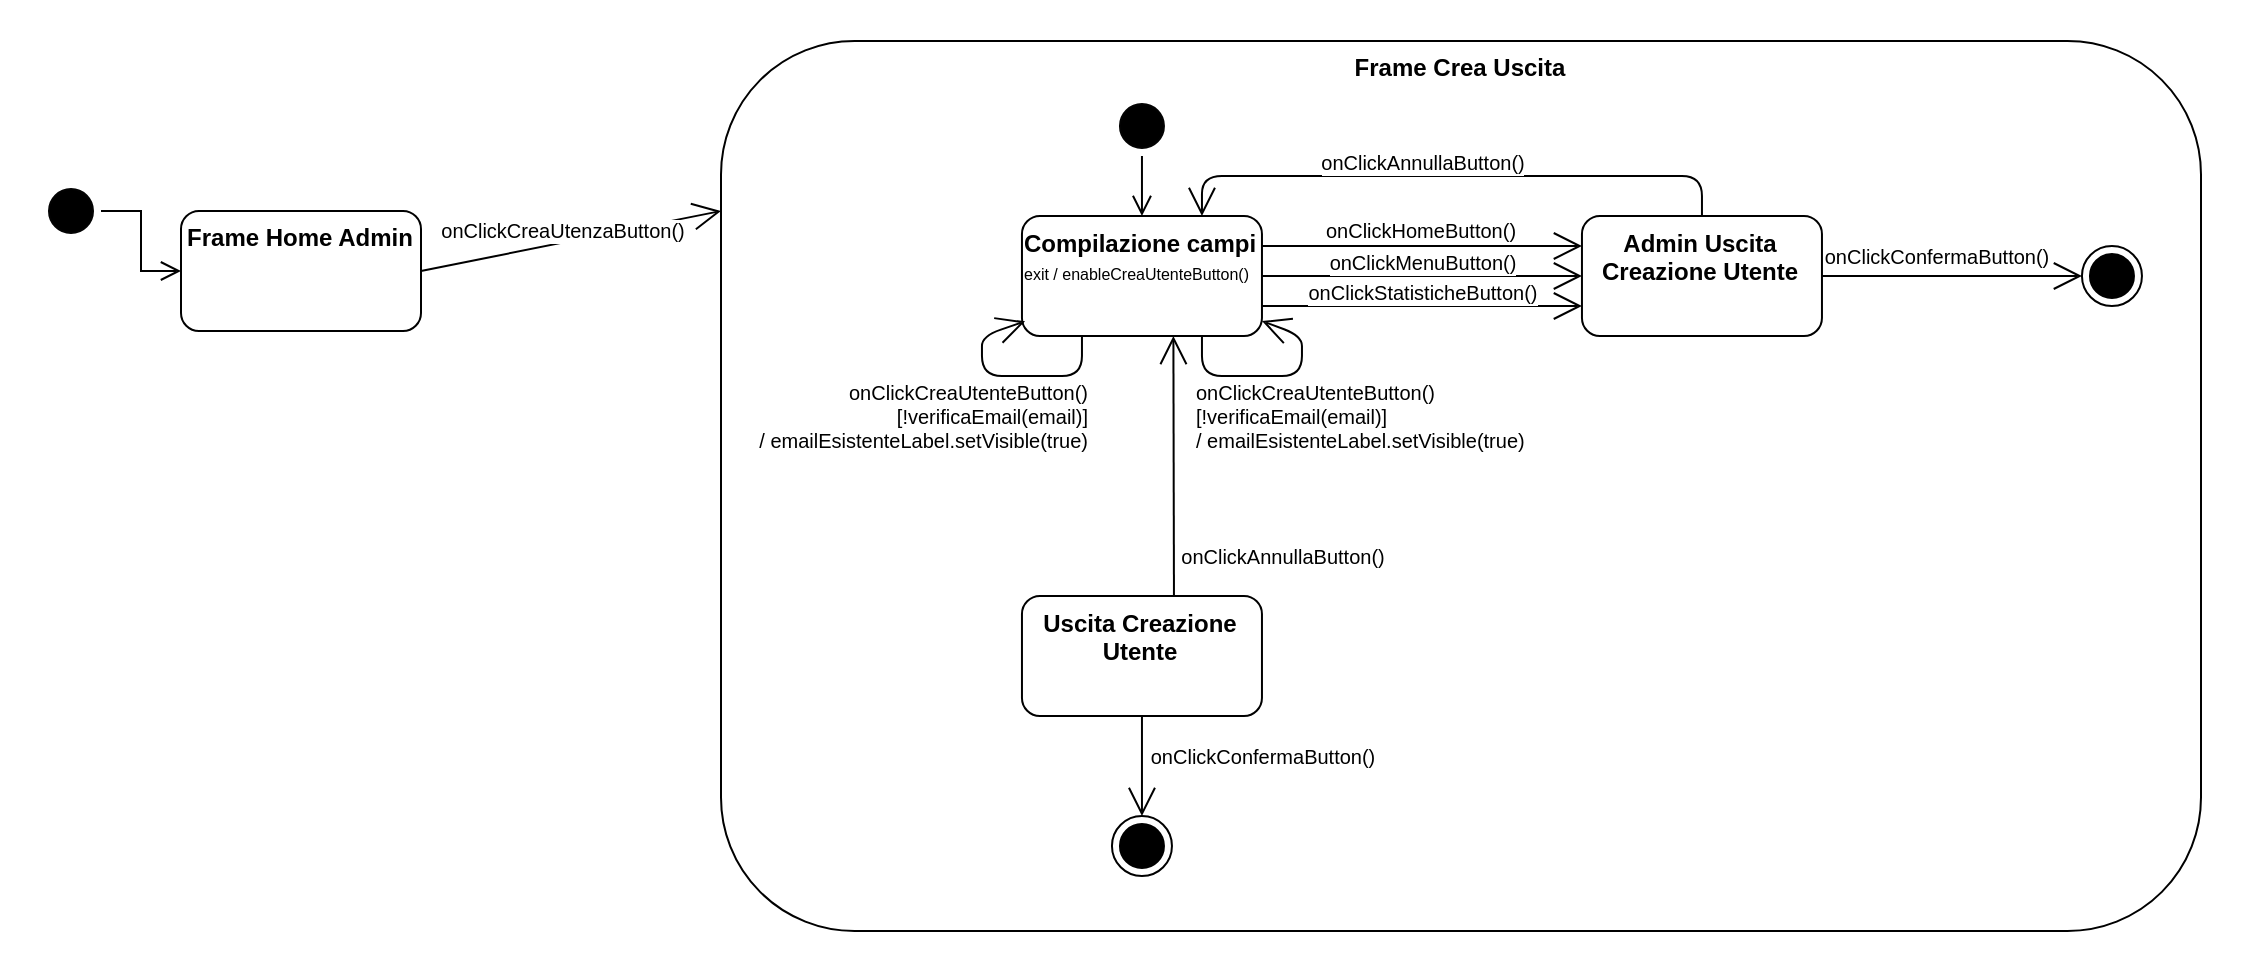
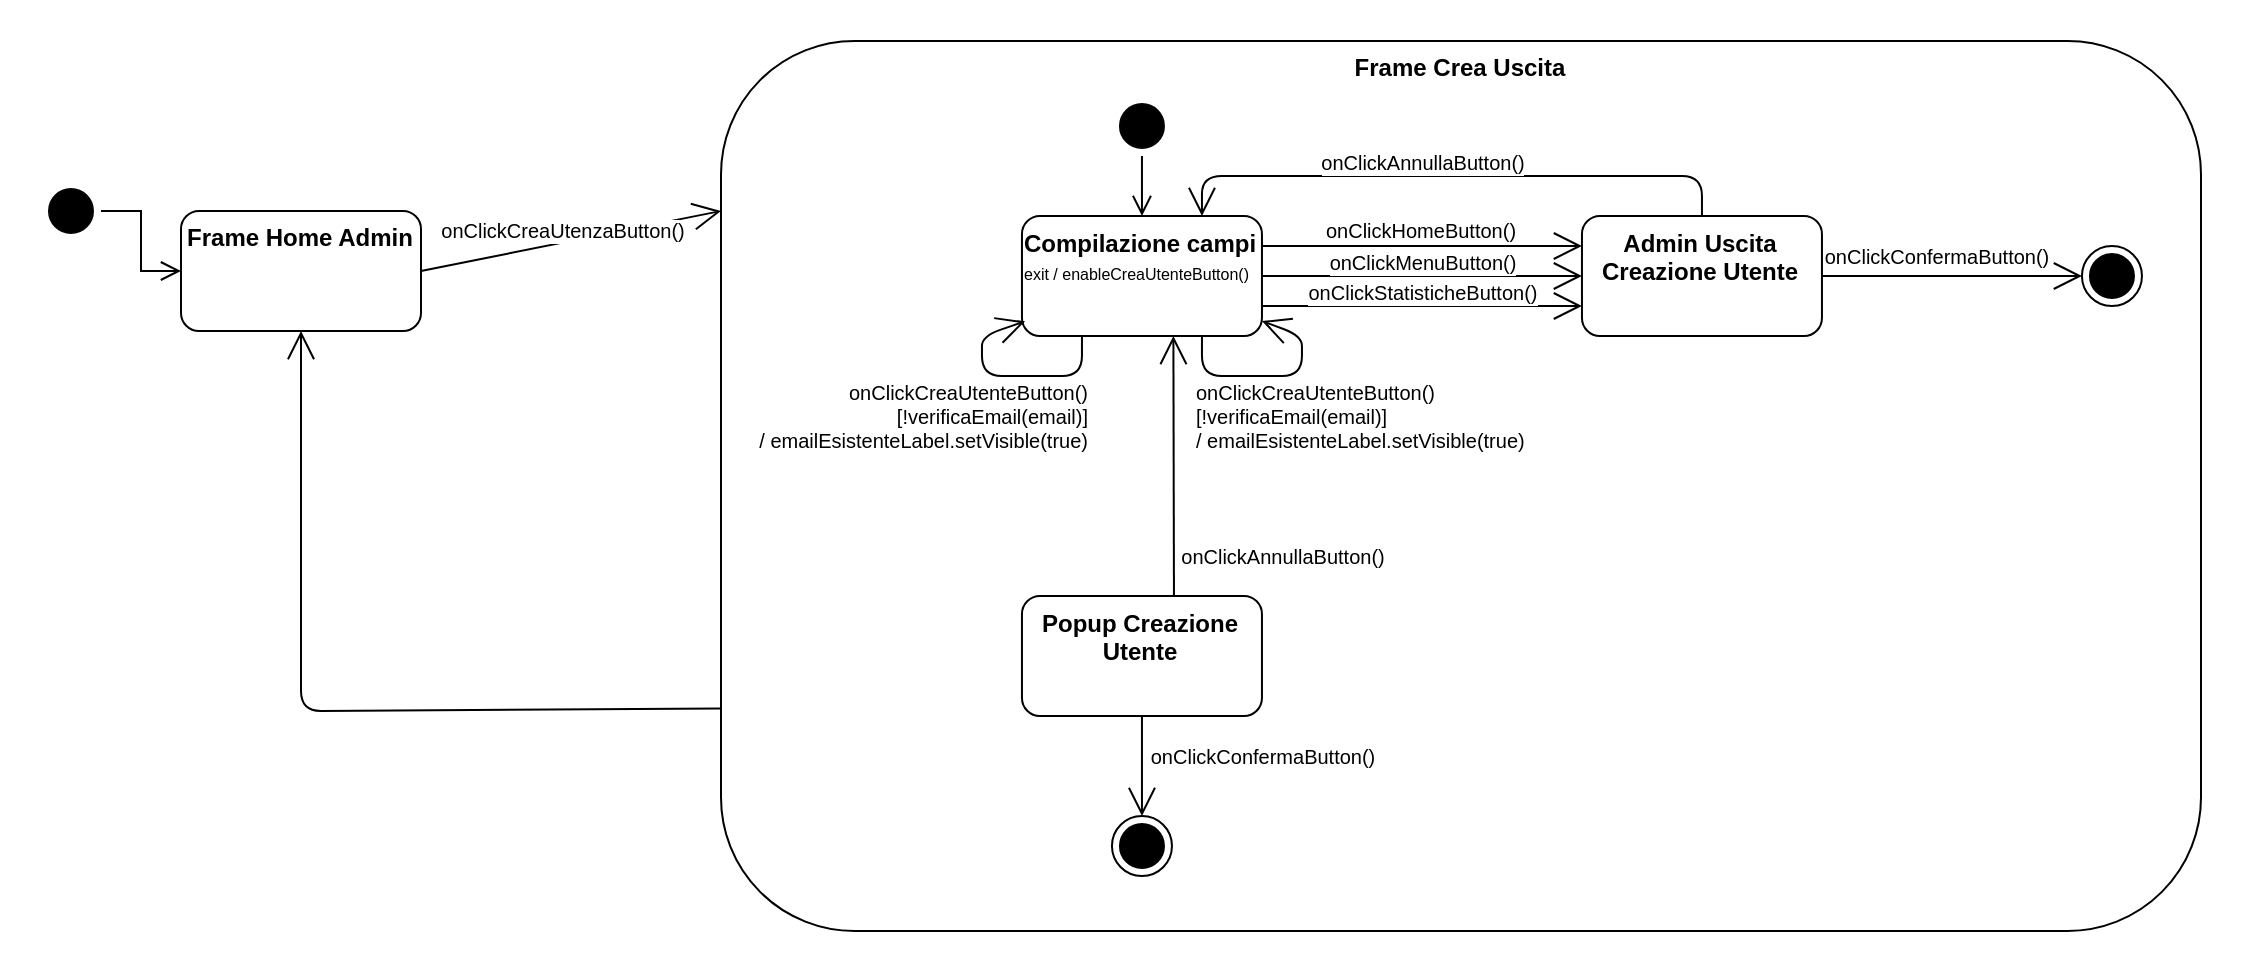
- <mxCell id="15" value="&lt;b&gt;Uscita Creazione Utente&lt;/b&gt;" style="rounded=1;whiteSpace=wrap;html=1;align=center;verticalAlign=top;" vertex="1" parent="1"><mxGeometry x="510.48" y="297.5" width="120" height="60" as="geometry" /></mxCell>
+ <mxCell id="15" value="&lt;b&gt;Popup Creazione Utente&lt;/b&gt;" style="rounded=1;whiteSpace=wrap;html=1;align=center;verticalAlign=top;" vertex="1" parent="1"><mxGeometry x="510.48" y="297.5" width="120" height="60" as="geometry" /></mxCell>
+ <mxCell id="21" value="" style="endArrow=open;endFill=1;endSize=12;html=1;rounded=1;strokeColor=#000000;fontSize=10;entryX=0.5;entryY=1;entryDx=0;entryDy=0;exitX=0;exitY=0.75;exitDx=0;exitDy=0;" edge="1" parent="1" source="5" target="2"><mxGeometry width="160" relative="1" as="geometry"><mxPoint x="90" y="324.5" as="sourcePoint" /><mxPoint x="250" y="324.5" as="targetPoint" /><Array as="points"><mxPoint x="150" y="355" /></Array></mxGeometry></mxCell>
